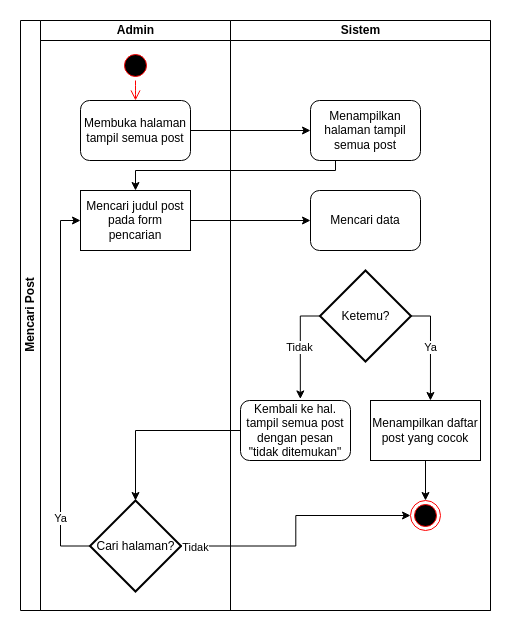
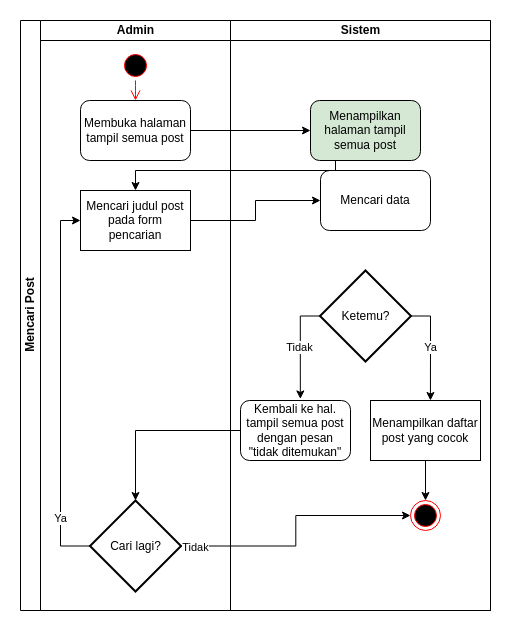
- <mxCell id="19" value="Menampilkan halaman tampil semua post" style="rounded=1;whiteSpace=wrap;html=1;" parent="11" vertex="1"><mxGeometry x="80" y="80" width="110" height="60" as="geometry" /></mxCell>
+ <mxCell id="19" value="Menampilkan halaman tampil semua post" style="rounded=1;whiteSpace=wrap;html=1;fillColor=#d5e8d4;" parent="11" vertex="1"><mxGeometry x="80" y="80" width="110" height="60" as="geometry" /></mxCell>
- <mxCell id="13" value="Mencari data" style="rounded=1;whiteSpace=wrap;html=1;" parent="11" vertex="1"><mxGeometry x="80" y="170" width="110" height="60" as="geometry" /></mxCell>
+ <mxCell id="13" value="Mencari data" style="rounded=1;whiteSpace=wrap;html=1;" parent="11" vertex="1"><mxGeometry x="90" y="150" width="110" height="60" as="geometry" /></mxCell>
- <mxCell id="10" value="Cari halaman?" style="strokeWidth=2;html=1;shape=mxgraph.flowchart.decision;whiteSpace=wrap;" parent="3" vertex="1"><mxGeometry x="49.5" y="480" width="91" height="91" as="geometry" /></mxCell>
+ <mxCell id="10" value="Cari lagi?" style="strokeWidth=2;html=1;shape=mxgraph.flowchart.decision;whiteSpace=wrap;" parent="3" vertex="1"><mxGeometry x="49.5" y="480" width="91" height="91" as="geometry" /></mxCell>
